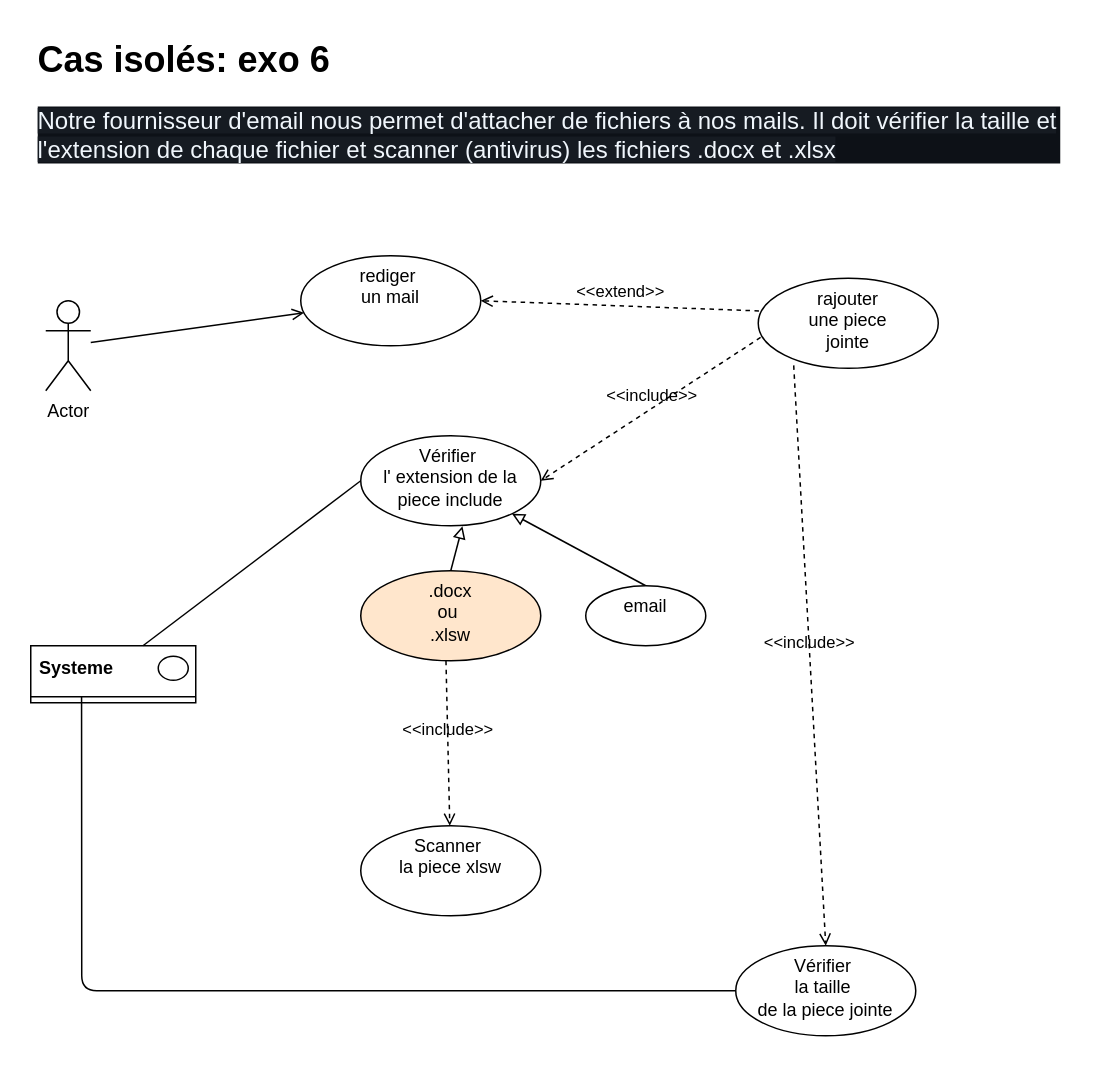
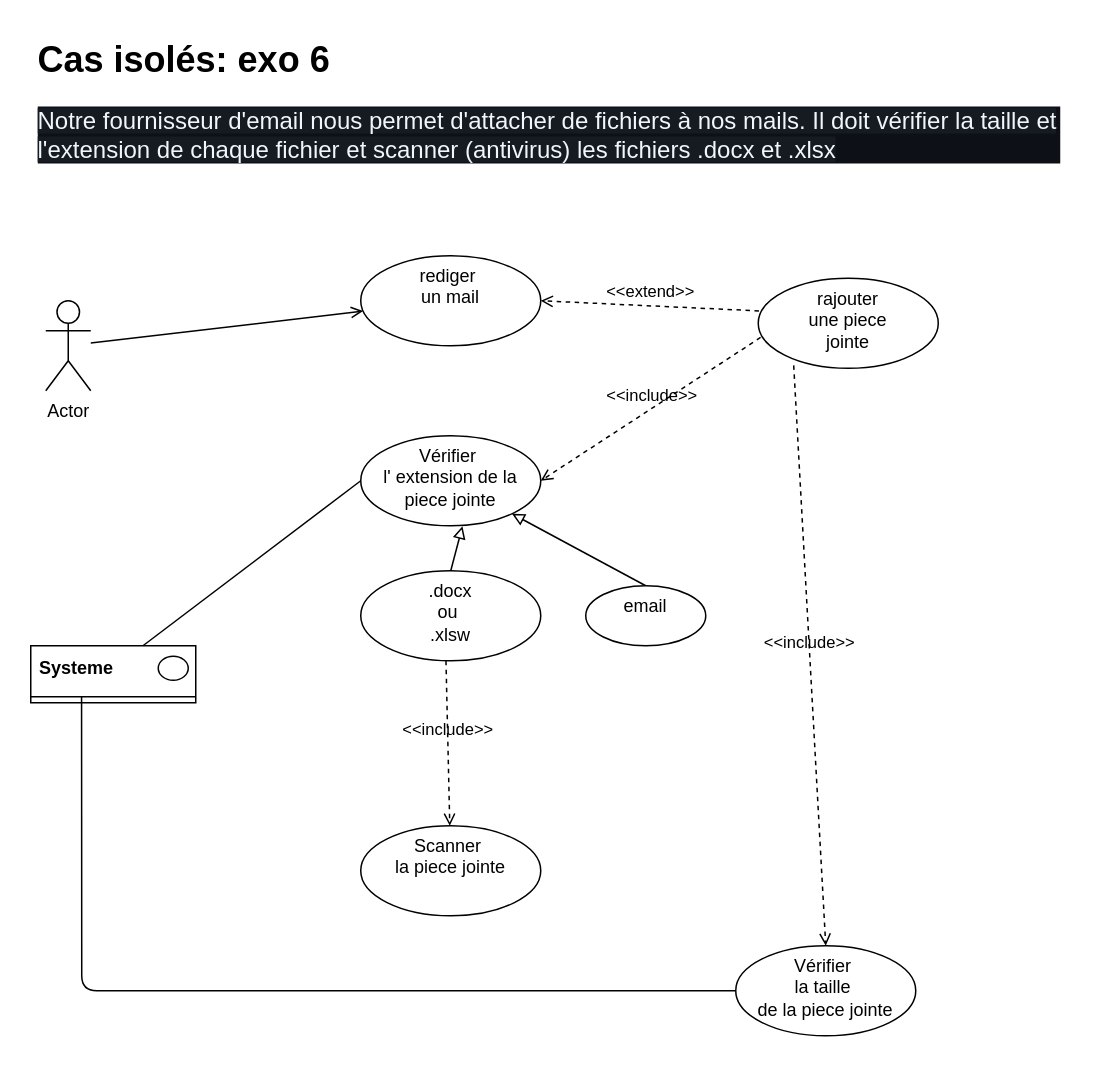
- <mxCell id="5" value="rediger&amp;nbsp;&lt;br&gt;un mail" style="ellipse;whiteSpace=wrap;html=1;verticalAlign=top;" vertex="1" parent="1"><mxGeometry x="200" y="170" width="120" height="60" as="geometry" /></mxCell>
+ <mxCell id="5" value="rediger&amp;nbsp;&lt;br&gt;un mail" style="ellipse;whiteSpace=wrap;html=1;verticalAlign=top;" vertex="1" parent="1"><mxGeometry x="240" y="170" width="120" height="60" as="geometry" /></mxCell>
- <mxCell id="17" value="Vérifier&amp;nbsp;&lt;br&gt;l' extension de la piece include" style="ellipse;whiteSpace=wrap;html=1;verticalAlign=top;" vertex="1" parent="1"><mxGeometry x="240" y="290" width="120" height="60" as="geometry" /></mxCell>
+ <mxCell id="17" value="Vérifier&amp;nbsp;&lt;br&gt;l' extension de la piece jointe" style="ellipse;whiteSpace=wrap;html=1;verticalAlign=top;" vertex="1" parent="1"><mxGeometry x="240" y="290" width="120" height="60" as="geometry" /></mxCell>
- <mxCell id="20" value=".docx&lt;br&gt;ou&amp;nbsp;&lt;br&gt;.xlsw" style="ellipse;whiteSpace=wrap;html=1;verticalAlign=top;fillColor=#ffe6cc;" vertex="1" parent="1"><mxGeometry x="240" y="380" width="120" height="60" as="geometry" /></mxCell>
+ <mxCell id="20" value=".docx&lt;br&gt;ou&amp;nbsp;&lt;br&gt;.xlsw" style="ellipse;whiteSpace=wrap;html=1;verticalAlign=top;" vertex="1" parent="1"><mxGeometry x="240" y="380" width="120" height="60" as="geometry" /></mxCell>
- <mxCell id="12" value="Scanner&amp;nbsp;&lt;br&gt;la piece xlsw" style="ellipse;whiteSpace=wrap;html=1;verticalAlign=top;" vertex="1" parent="1"><mxGeometry x="240" y="550" width="120" height="60" as="geometry" /></mxCell>
+ <mxCell id="12" value="Scanner&amp;nbsp;&lt;br&gt;la piece jointe" style="ellipse;whiteSpace=wrap;html=1;verticalAlign=top;" vertex="1" parent="1"><mxGeometry x="240" y="550" width="120" height="60" as="geometry" /></mxCell>
